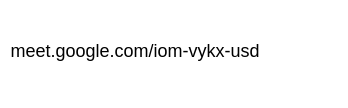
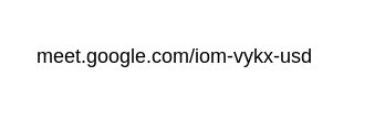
- <mxCell id="2" value="meet.google.com/iom-vykx-usd" style="text;whiteSpace=wrap;html=1;" parent="1" vertex="1"><mxGeometry x="5" y="20" width="190" height="30" as="geometry" /></mxCell>
+ <mxCell id="2" value="meet.google.com/iom-vykx-usd" style="text;whiteSpace=wrap;html=1;" parent="1" vertex="1"><mxGeometry x="20" y="20" width="190" height="30" as="geometry" /></mxCell>
